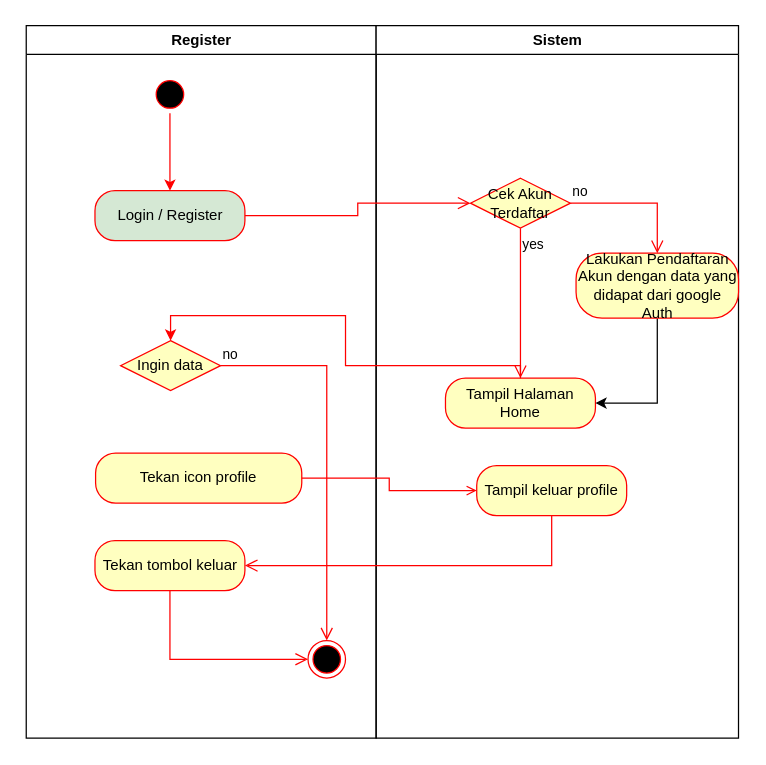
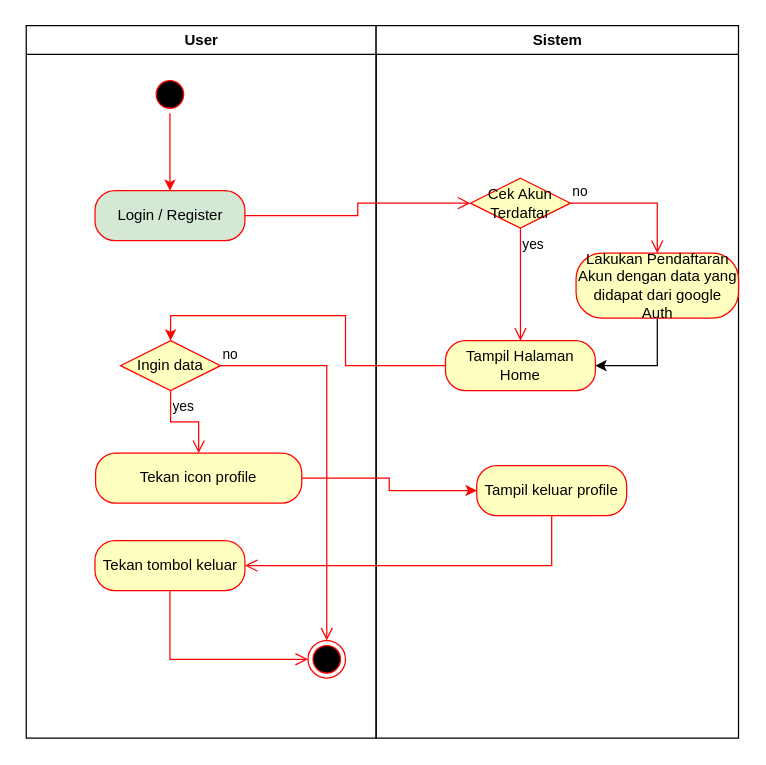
- <mxCell id="2" value="Register" style="swimlane;whiteSpace=wrap" parent="1" vertex="1"><mxGeometry x="20.5" y="20" width="280" height="570" as="geometry" /></mxCell>
+ <mxCell id="2" value="User" style="swimlane;whiteSpace=wrap" parent="1" vertex="1"><mxGeometry x="20.5" y="20" width="280" height="570" as="geometry" /></mxCell>
- <mxCell id="15" value="Tampil Halaman Home" style="rounded=1;whiteSpace=wrap;html=1;arcSize=40;fontColor=#000000;fillColor=#ffffc0;strokeColor=#ff0000;" parent="13" vertex="1"><mxGeometry x="55.5" y="282" width="120" height="40" as="geometry" /></mxCell>
+ <mxCell id="15" value="Tampil Halaman Home" style="rounded=1;whiteSpace=wrap;html=1;arcSize=40;fontColor=#000000;fillColor=#ffffc0;strokeColor=#ff0000;" parent="13" vertex="1"><mxGeometry x="55.5" y="252" width="120" height="40" as="geometry" /></mxCell>
+ <mxCell id="8" value="yes" style="edgeStyle=orthogonalEdgeStyle;html=1;align=left;verticalAlign=top;endArrow=open;endSize=8;strokeColor=#ff0000;rounded=0;entryX=0.5;entryY=0;entryDx=0;entryDy=0;" parent="2" source="6" target="10" edge="1"><mxGeometry x="-1" relative="1" as="geometry"><mxPoint x="115.5" y="352" as="targetPoint" /></mxGeometry></mxCell>
- <mxCell id="23" style="edgeStyle=orthogonalEdgeStyle;rounded=0;orthogonalLoop=1;jettySize=auto;html=1;entryX=0;entryY=0.5;entryDx=0;entryDy=0;strokeColor=#FF0000;endArrow=open;" parent="1" source="10" target="20" edge="1"><mxGeometry relative="1" as="geometry" /></mxCell>
+ <mxCell id="23" style="edgeStyle=orthogonalEdgeStyle;rounded=0;orthogonalLoop=1;jettySize=auto;html=1;entryX=0;entryY=0.5;entryDx=0;entryDy=0;strokeColor=#FF0000;" parent="1" source="10" target="20" edge="1"><mxGeometry relative="1" as="geometry" /></mxCell>
